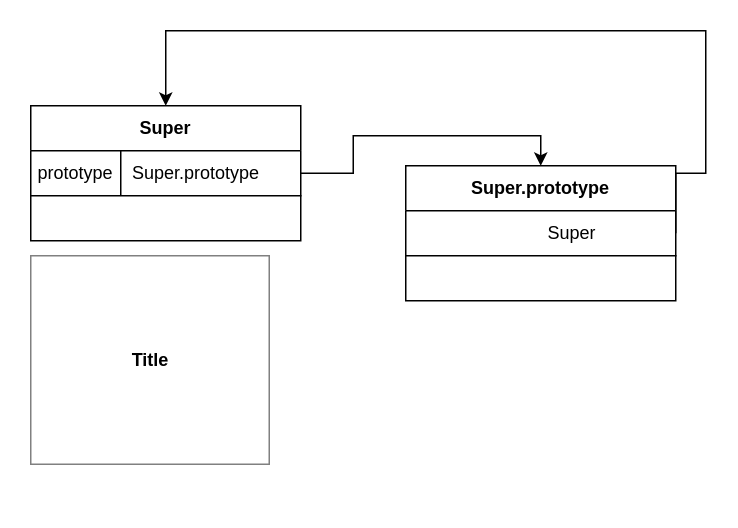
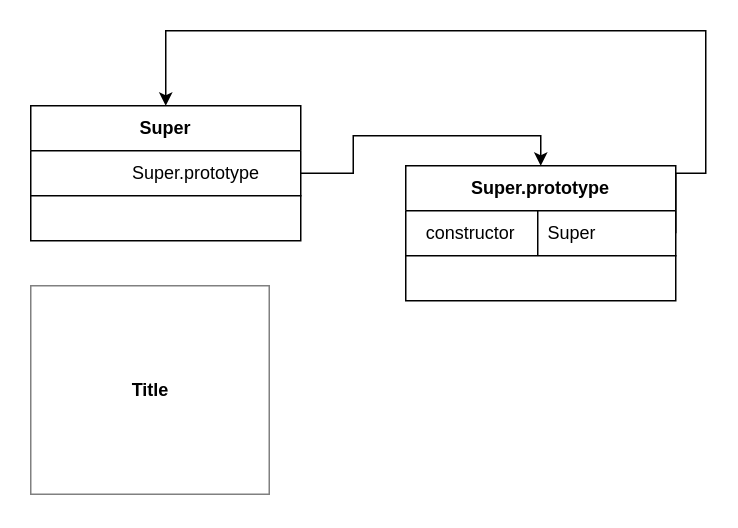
- <mxCell id="7" value="prototype" style="shape=partialRectangle;html=1;whiteSpace=wrap;connectable=0;fillColor=none;top=0;left=0;bottom=0;right=0;overflow=hidden;" vertex="1" parent="6"><mxGeometry width="60" height="30" as="geometry" /></mxCell>
+ <mxCell id="13" value="constructor" style="shape=partialRectangle;html=1;whiteSpace=wrap;connectable=0;fillColor=none;top=0;left=0;bottom=0;right=0;overflow=hidden;container=1;" vertex="1" parent="12"><mxGeometry width="87" height="30" as="geometry"><mxRectangle width="88" height="30" as="alternateBounds" /></mxGeometry></mxCell>
- <mxCell id="9" value="&lt;table border=&quot;1&quot; width=&quot;100%&quot; cellpadding=&quot;4&quot; style=&quot;width: 100% ; height: 100% ; border-collapse: collapse&quot;&gt;&lt;tbody&gt;&lt;tr&gt;&lt;th align=&quot;center&quot;&gt;&lt;b&gt;Title&lt;/b&gt;&lt;/th&gt;&lt;/tr&gt;&lt;/tbody&gt;&lt;/table&gt;" style="text;html=1;strokeColor=none;fillColor=none;overflow=fill;" vertex="1" parent="1"><mxGeometry x="20" y="170" width="160" height="140" as="geometry" /></mxCell>
+ <mxCell id="9" value="&lt;table border=&quot;1&quot; width=&quot;100%&quot; cellpadding=&quot;4&quot; style=&quot;width: 100% ; height: 100% ; border-collapse: collapse&quot;&gt;&lt;tbody&gt;&lt;tr&gt;&lt;th align=&quot;center&quot;&gt;&lt;b&gt;Title&lt;/b&gt;&lt;/th&gt;&lt;/tr&gt;&lt;/tbody&gt;&lt;/table&gt;" style="text;html=1;strokeColor=none;fillColor=none;overflow=fill;" vertex="1" parent="1"><mxGeometry x="20" y="190" width="160" height="140" as="geometry" /></mxCell>
